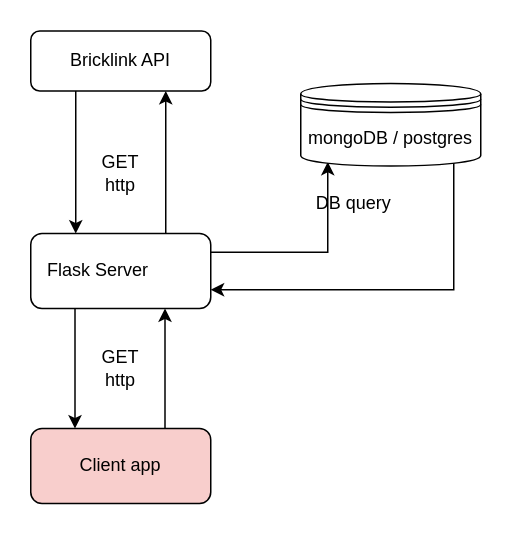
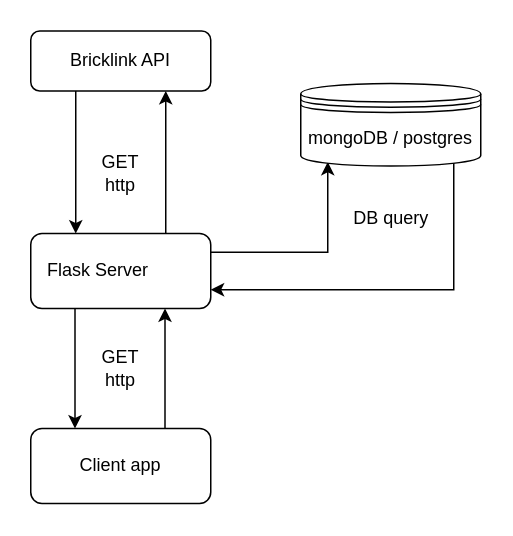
- <mxCell id="15" value="DB query" style="text;html=1;align=center;verticalAlign=middle;resizable=0;points=[];autosize=1;" vertex="1" parent="1"><mxGeometry x="200" y="125" width="70" height="20" as="geometry" /></mxCell>
+ <mxCell id="15" value="DB query" style="text;html=1;align=center;verticalAlign=middle;resizable=0;points=[];autosize=1;" vertex="1" parent="1"><mxGeometry x="225" y="135" width="70" height="20" as="geometry" /></mxCell>
- <mxCell id="9" value="Client app" style="rounded=1;whiteSpace=wrap;html=1;fillColor=#f8cecc;" vertex="1" parent="1"><mxGeometry x="20" y="285" width="120" height="50" as="geometry" /></mxCell>
+ <mxCell id="9" value="Client app" style="rounded=1;whiteSpace=wrap;html=1;" vertex="1" parent="1"><mxGeometry x="20" y="285" width="120" height="50" as="geometry" /></mxCell>
